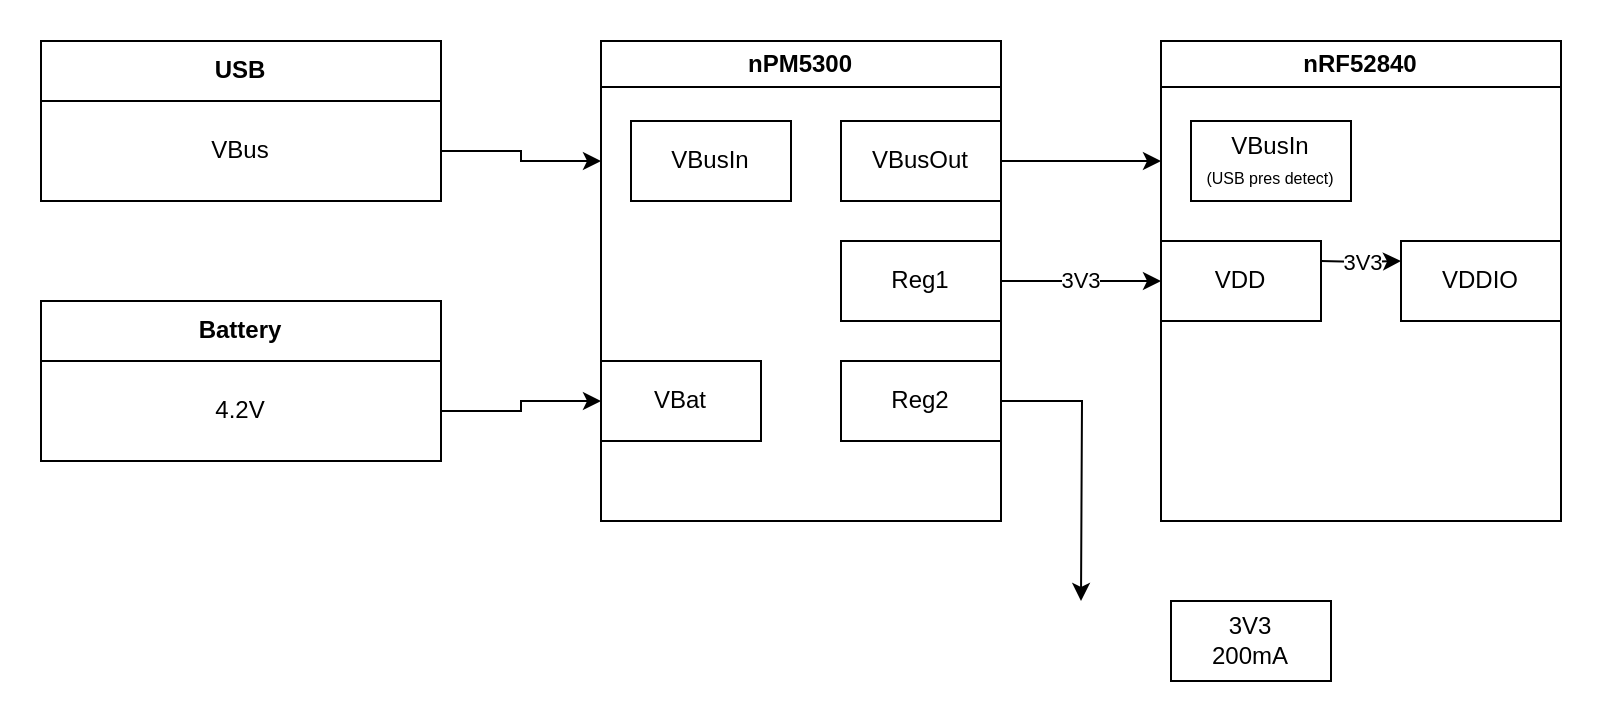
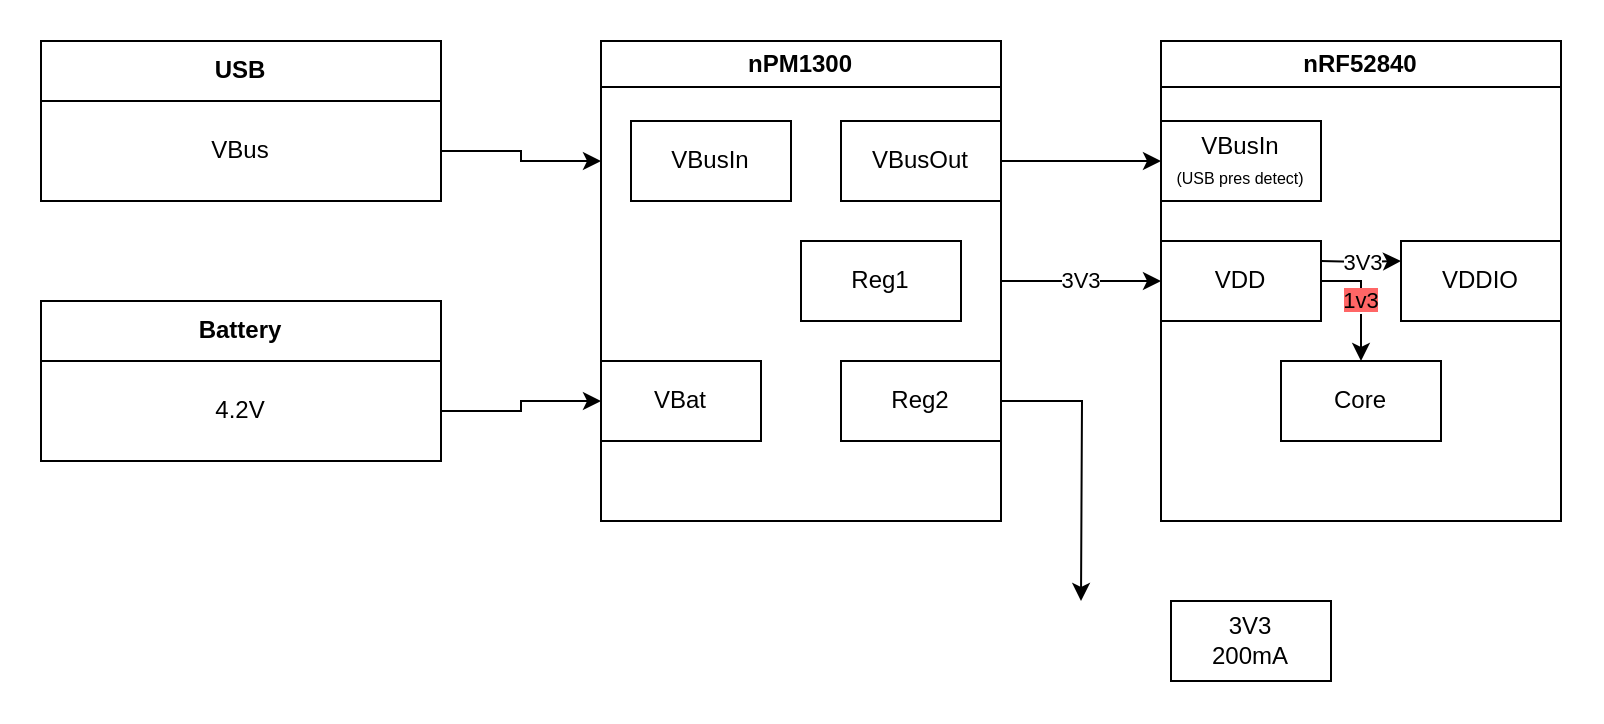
- <mxCell id="5" value="nPM5300" style="swimlane;whiteSpace=wrap;html=1;" parent="1" vertex="1"><mxGeometry x="300" y="20" width="200" height="240" as="geometry" /></mxCell>
+ <mxCell id="5" value="nPM1300" style="swimlane;whiteSpace=wrap;html=1;" parent="1" vertex="1"><mxGeometry x="300" y="20" width="200" height="240" as="geometry" /></mxCell>
- <mxCell id="13" value="VBusIn&lt;br&gt;&lt;font style=&quot;font-size: 8px;&quot;&gt;(USB pres detect)&lt;/font&gt;" style="rounded=0;whiteSpace=wrap;html=1;" parent="12" vertex="1"><mxGeometry x="15" y="40" width="80" height="40" as="geometry" /></mxCell>
+ <mxCell id="13" value="VBusIn&lt;br&gt;&lt;font style=&quot;font-size: 8px;&quot;&gt;(USB pres detect)&lt;/font&gt;" style="rounded=0;whiteSpace=wrap;html=1;" parent="12" vertex="1"><mxGeometry y="40" width="80" height="40" as="geometry" /></mxCell>
- <mxCell id="9" value="Reg1" style="rounded=0;whiteSpace=wrap;html=1;" parent="5" vertex="1"><mxGeometry x="120" y="100" width="80" height="40" as="geometry" /></mxCell>
+ <mxCell id="9" value="Reg1" style="rounded=0;whiteSpace=wrap;html=1;" parent="5" vertex="1"><mxGeometry x="100" y="100" width="80" height="40" as="geometry" /></mxCell>
+ <mxCell id="15" value="&lt;span style=&quot;background-color: rgb(255, 102, 102);&quot;&gt;1v3&lt;/span&gt;" style="edgeStyle=orthogonalEdgeStyle;rounded=0;orthogonalLoop=1;jettySize=auto;html=1;exitX=1;exitY=0.5;exitDx=0;exitDy=0;entryX=0.5;entryY=0;entryDx=0;entryDy=0;" parent="12" source="16" target="14" edge="1"><mxGeometry relative="1" as="geometry" /></mxCell>
+ <mxCell id="14" value="Core" style="rounded=0;whiteSpace=wrap;html=1;" parent="12" vertex="1"><mxGeometry x="60" y="160" width="80" height="40" as="geometry" /></mxCell>
